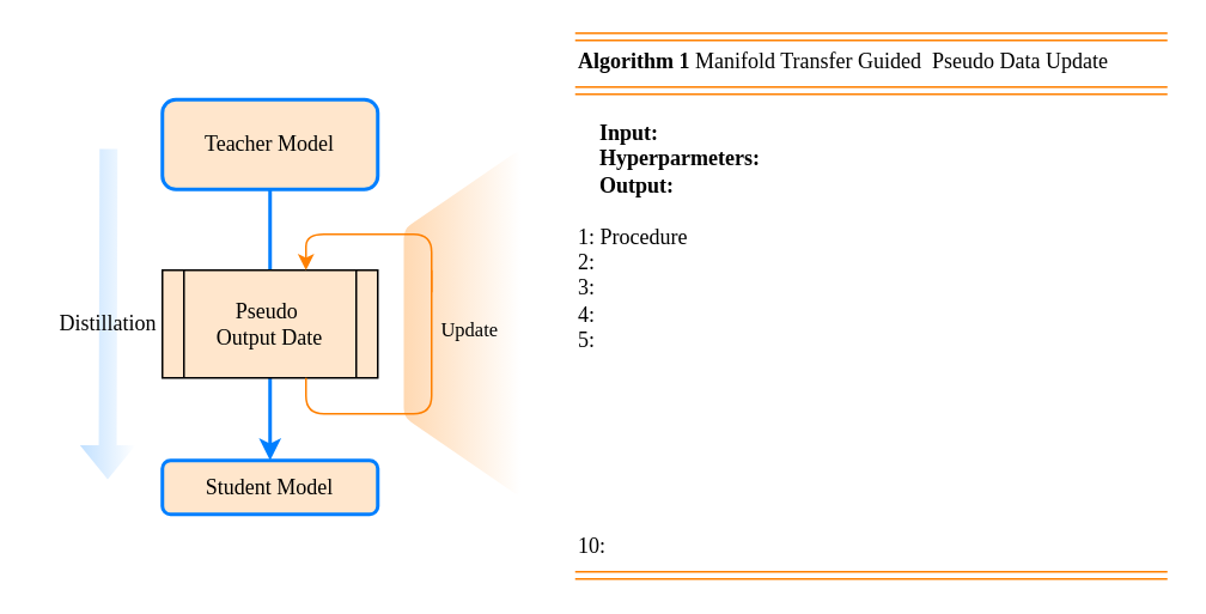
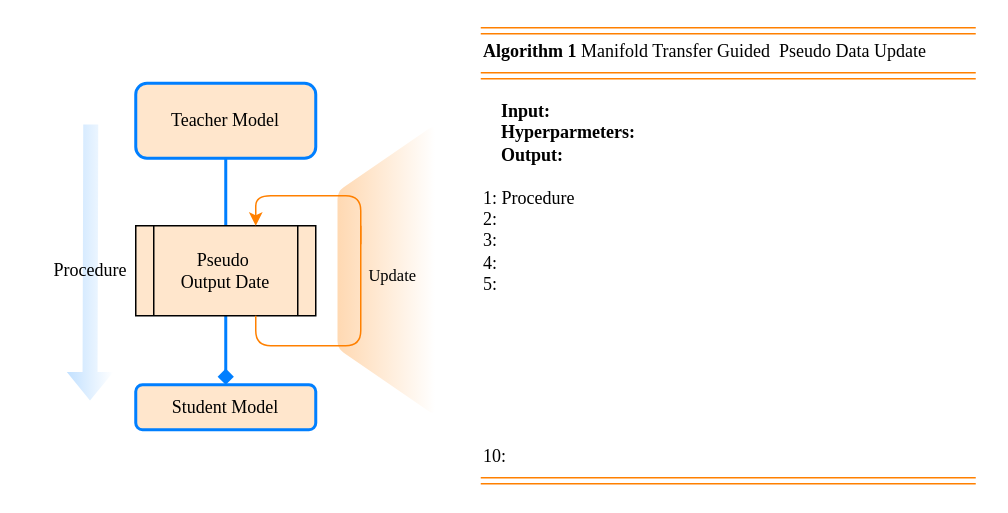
- <mxCell id="14" value="&lt;font face=&quot;Times New Roman&quot;&gt;Distillation&lt;/font&gt;" style="text;html=1;strokeColor=none;fillColor=none;align=center;verticalAlign=middle;whiteSpace=wrap;rounded=0;" parent="8" vertex="1"><mxGeometry y="130" width="80" height="20" as="geometry" /></mxCell>
+ <mxCell id="14" value="&lt;font face=&quot;Times New Roman&quot;&gt;Procedure&lt;/font&gt;" style="text;html=1;strokeColor=none;fillColor=none;align=center;verticalAlign=middle;whiteSpace=wrap;rounded=0;" parent="8" vertex="1"><mxGeometry y="130" width="80" height="20" as="geometry" /></mxCell>
- <mxCell id="12" style="edgeStyle=orthogonalEdgeStyle;rounded=0;orthogonalLoop=1;jettySize=auto;html=1;strokeColor=#007FFF;strokeWidth=2;" parent="8" source="10" target="11" edge="1"><mxGeometry relative="1" as="geometry" /></mxCell>
+ <mxCell id="12" style="edgeStyle=orthogonalEdgeStyle;rounded=0;orthogonalLoop=1;jettySize=auto;html=1;strokeColor=#007FFF;strokeWidth=2;endArrow=diamond;" parent="8" source="10" target="11" edge="1"><mxGeometry relative="1" as="geometry" /></mxCell>
